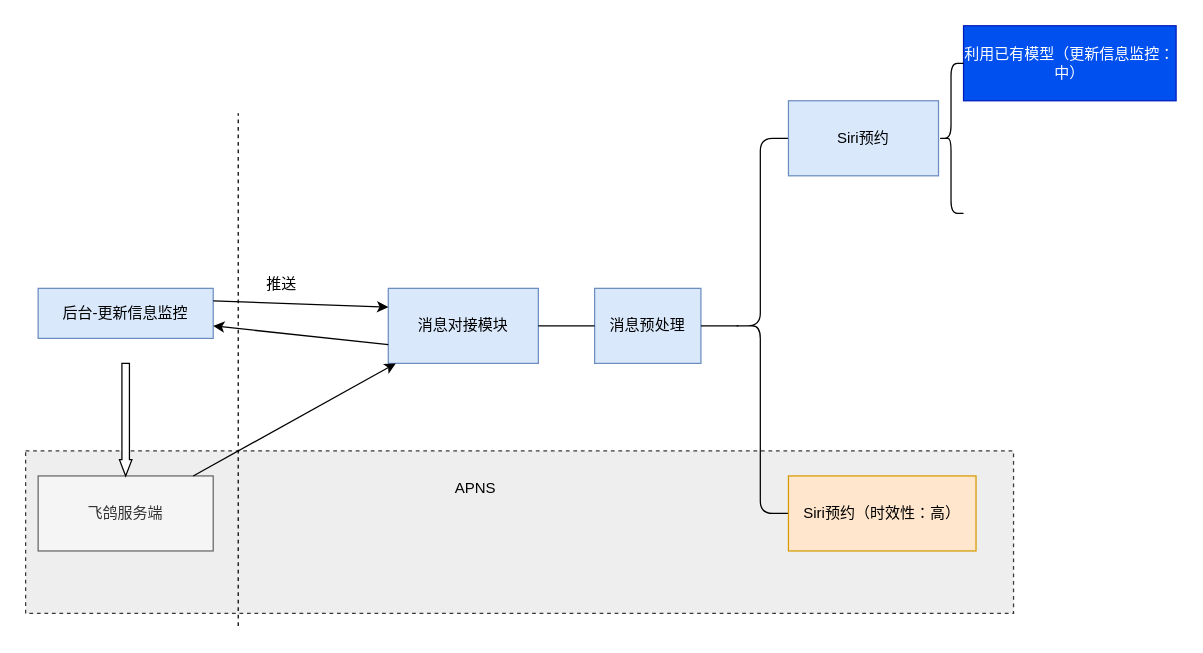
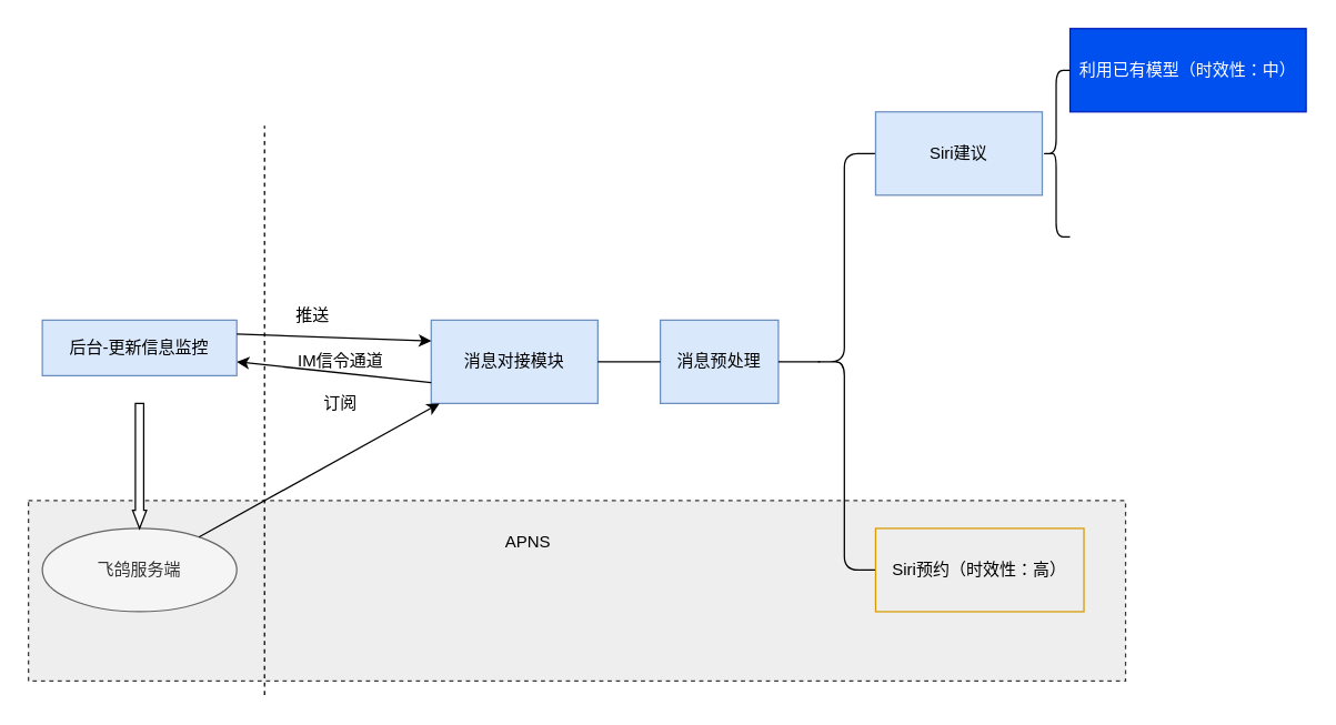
- <mxCell id="17" value="利用已有模型（更新信息监控：中）" style="rounded=0;whiteSpace=wrap;html=1;fillColor=#0050ef;strokeColor=#001DBC;fontColor=#ffffff;" vertex="1" parent="1"><mxGeometry x="770" y="20" width="170" height="60" as="geometry" /></mxCell>
+ <mxCell id="17" value="利用已有模型（时效性：中）" style="rounded=0;whiteSpace=wrap;html=1;fillColor=#0050ef;strokeColor=#001DBC;fontColor=#ffffff;" vertex="1" parent="1"><mxGeometry x="770" y="20" width="170" height="60" as="geometry" /></mxCell>
- <mxCell id="15" value="Siri预约" style="rounded=0;whiteSpace=wrap;html=1;fillColor=#dae8fc;strokeColor=#6c8ebf;" vertex="1" parent="1"><mxGeometry x="630" y="80" width="120" height="60" as="geometry" /></mxCell>
+ <mxCell id="15" value="Siri建议" style="rounded=0;whiteSpace=wrap;html=1;fillColor=#dae8fc;strokeColor=#6c8ebf;" vertex="1" parent="1"><mxGeometry x="630" y="80" width="120" height="60" as="geometry" /></mxCell>
+ <mxCell id="8" value="IM信令通道" style="text;html=1;strokeColor=none;fillColor=none;align=center;verticalAlign=middle;whiteSpace=wrap;rounded=0;" vertex="1" parent="1"><mxGeometry x="200" y="250" width="90" height="20" as="geometry" /></mxCell>
+ <mxCell id="11" value="订阅" style="text;html=1;strokeColor=none;fillColor=none;align=center;verticalAlign=middle;whiteSpace=wrap;rounded=0;" vertex="1" parent="1"><mxGeometry x="225" y="280" width="40" height="20" as="geometry" /></mxCell>
- <mxCell id="19" value="飞鸽服务端" style="rounded=0;whiteSpace=wrap;html=1;fillColor=#f5f5f5;strokeColor=#666666;fontColor=#333333;" vertex="1" parent="1"><mxGeometry x="30" y="380" width="140" height="60" as="geometry" /></mxCell>
+ <mxCell id="19" value="飞鸽服务端" style="ellipse;whiteSpace=wrap;html=1;fillColor=#f5f5f5;strokeColor=#666666;fontColor=#333333;" vertex="1" parent="1"><mxGeometry x="30" y="380" width="140" height="60" as="geometry" /></mxCell>
- <mxCell id="16" value="Siri预约（时效性：高）" style="rounded=0;whiteSpace=wrap;html=1;fillColor=#ffe6cc;strokeColor=#d79b00;" vertex="1" parent="1"><mxGeometry x="630" y="380" width="150" height="60" as="geometry" /></mxCell>
+ <mxCell id="16" value="Siri预约（时效性：高）" style="rounded=0;whiteSpace=wrap;html=1;fillColor=#eeeeee;strokeColor=#d79b00;" vertex="1" parent="1"><mxGeometry x="630" y="380" width="150" height="60" as="geometry" /></mxCell>
